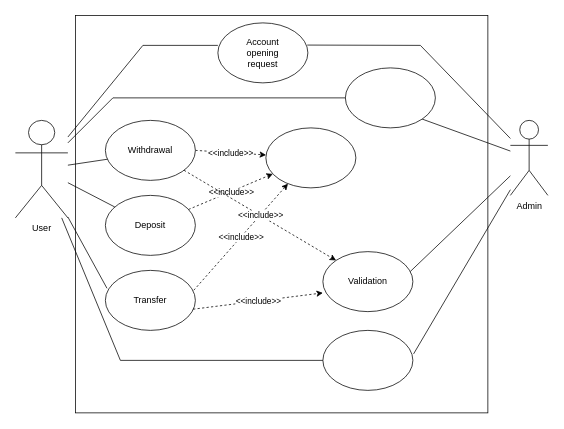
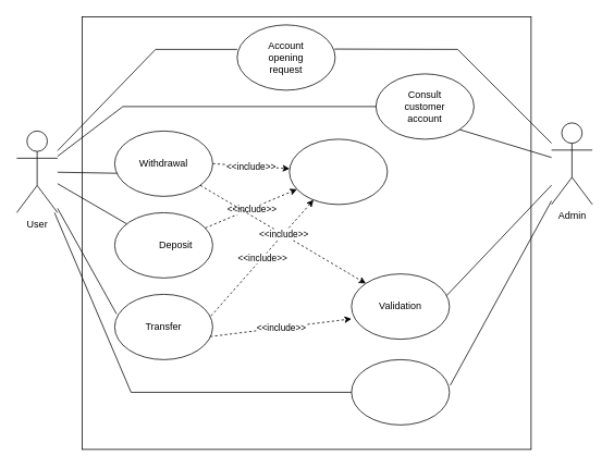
+ <mxCell id="4" value="Consult customer account" style="text;html=1;strokeColor=none;fillColor=none;align=center;verticalAlign=middle;whiteSpace=wrap;rounded=0;" vertex="1" parent="2"><mxGeometry x="30" y="25" width="60" height="30" as="geometry" /></mxCell>
- <mxCell id="5" value="Admin" style="shape=umlActor;verticalLabelPosition=bottom;verticalAlign=top;html=1;outlineConnect=0;" vertex="1" parent="1"><mxGeometry x="680" y="160" width="50" height="100" as="geometry" /></mxCell>
+ <mxCell id="5" value="Admin" style="shape=umlActor;verticalLabelPosition=bottom;verticalAlign=top;html=1;outlineConnect=0;" vertex="1" parent="1"><mxGeometry x="675" y="150" width="50" height="100" as="geometry" /></mxCell>
- <mxCell id="9" value="User" style="shape=umlActor;verticalLabelPosition=bottom;verticalAlign=top;html=1;outlineConnect=0;" vertex="1" parent="1"><mxGeometry x="20" y="160" width="70" height="130" as="geometry" /></mxCell>
+ <mxCell id="9" value="User" style="shape=umlActor;verticalLabelPosition=bottom;verticalAlign=top;html=1;outlineConnect=0;" vertex="1" parent="1"><mxGeometry x="20" y="160" width="50" height="100" as="geometry" /></mxCell>
- <mxCell id="34" value="Deposit" style="text;html=1;strokeColor=none;fillColor=none;align=center;verticalAlign=middle;whiteSpace=wrap;rounded=0;" vertex="1" parent="1"><mxGeometry x="170" y="285" width="60" height="30" as="geometry" /></mxCell>
+ <mxCell id="34" value="Deposit" style="text;html=1;strokeColor=none;fillColor=none;align=center;verticalAlign=middle;whiteSpace=wrap;rounded=0;" vertex="1" parent="1"><mxGeometry x="185" y="285" width="60" height="30" as="geometry" /></mxCell>
